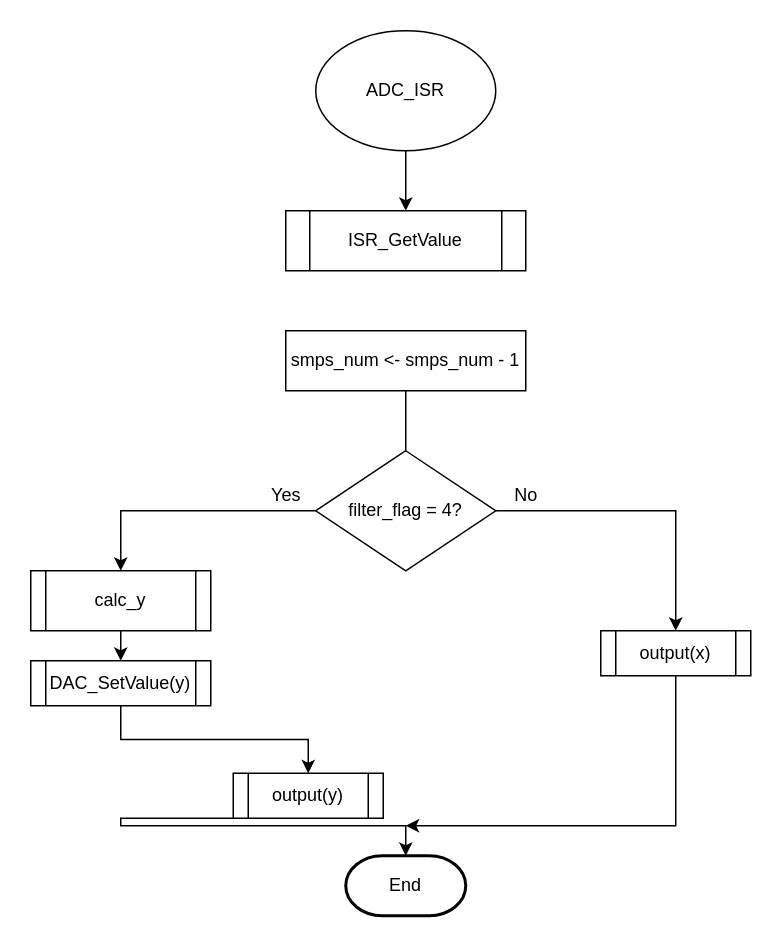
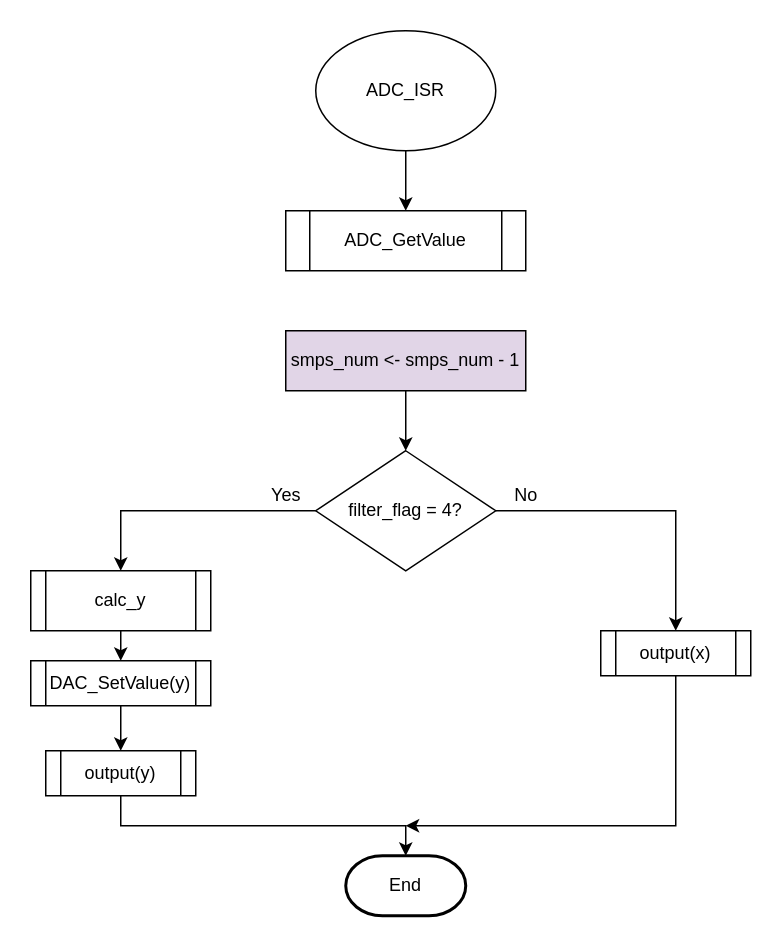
- <mxCell id="4" value="ISR_GetValue" style="shape=process;whiteSpace=wrap;html=1;backgroundOutline=1;" parent="1" vertex="1"><mxGeometry x="190" y="140" width="160" height="40" as="geometry" /></mxCell>
+ <mxCell id="4" value="ADC_GetValue" style="shape=process;whiteSpace=wrap;html=1;backgroundOutline=1;" parent="1" vertex="1"><mxGeometry x="190" y="140" width="160" height="40" as="geometry" /></mxCell>
- <mxCell id="20" value="smps_num &amp;lt;- smps_num - 1" style="rounded=0;whiteSpace=wrap;html=1;" vertex="1" parent="1"><mxGeometry x="190" y="220" width="160" height="40" as="geometry" /></mxCell>
+ <mxCell id="20" value="smps_num &amp;lt;- smps_num - 1" style="rounded=0;whiteSpace=wrap;html=1;fillColor=#e1d5e7;" vertex="1" parent="1"><mxGeometry x="190" y="220" width="160" height="40" as="geometry" /></mxCell>
- <mxCell id="19" style="edgeStyle=orthogonalEdgeStyle;rounded=0;orthogonalLoop=1;jettySize=auto;html=1;exitX=0.5;exitY=1;exitDx=0;exitDy=0;endArrow=none;" edge="1" parent="1" source="20" target="7"><mxGeometry relative="1" as="geometry" /></mxCell>
+ <mxCell id="19" style="edgeStyle=orthogonalEdgeStyle;rounded=0;orthogonalLoop=1;jettySize=auto;html=1;exitX=0.5;exitY=1;exitDx=0;exitDy=0;" edge="1" parent="1" source="20" target="7"><mxGeometry relative="1" as="geometry" /></mxCell>
- <mxCell id="14" value="output(y)" style="shape=process;whiteSpace=wrap;html=1;backgroundOutline=1;align=center;" parent="1" vertex="1"><mxGeometry x="155" y="515" width="100" height="30" as="geometry" /></mxCell>
+ <mxCell id="14" value="output(y)" style="shape=process;whiteSpace=wrap;html=1;backgroundOutline=1;align=center;" parent="1" vertex="1"><mxGeometry x="30" y="500" width="100" height="30" as="geometry" /></mxCell>
